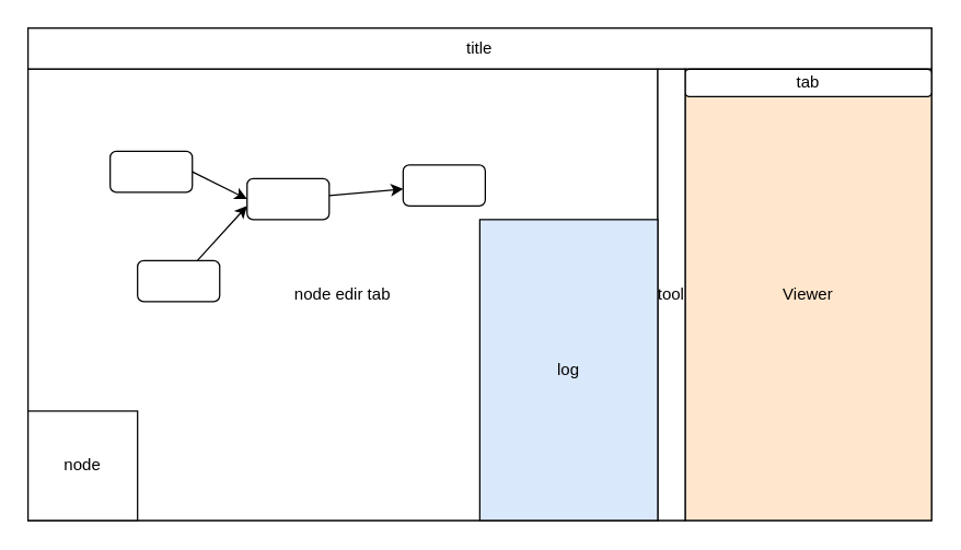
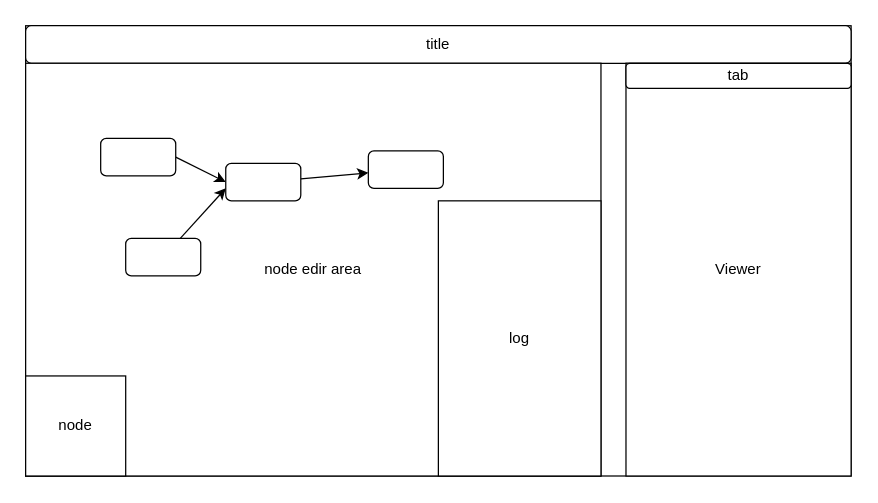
- <mxCell id="3" value="title" style="rounded=0;whiteSpace=wrap;html=1;" vertex="1" parent="1"><mxGeometry x="20" y="20" width="660" height="30" as="geometry" /></mxCell>
+ <mxCell id="3" value="title" style="whiteSpace=wrap;html=1;rounded=1;" vertex="1" parent="1"><mxGeometry x="20" y="20" width="660" height="30" as="geometry" /></mxCell>
- <mxCell id="6" value="node edir tab" style="rounded=0;whiteSpace=wrap;html=1;" vertex="1" parent="1"><mxGeometry x="20" y="50" width="460" height="330" as="geometry" /></mxCell>
+ <mxCell id="6" value="node edir area" style="rounded=0;whiteSpace=wrap;html=1;" vertex="1" parent="1"><mxGeometry x="20" y="50" width="460" height="330" as="geometry" /></mxCell>
- <mxCell id="7" value="tool" style="rounded=0;whiteSpace=wrap;html=1;" vertex="1" parent="1"><mxGeometry x="480" y="50" width="20" height="330" as="geometry" /></mxCell>
- <mxCell id="4" value="Viewer" style="rounded=0;whiteSpace=wrap;html=1;fillColor=#ffe6cc;" vertex="1" parent="1"><mxGeometry x="500" y="50" width="180" height="330" as="geometry" /></mxCell>
+ <mxCell id="4" value="Viewer" style="rounded=0;whiteSpace=wrap;html=1;" vertex="1" parent="1"><mxGeometry x="500" y="50" width="180" height="330" as="geometry" /></mxCell>
- <mxCell id="8" value="log" style="rounded=0;whiteSpace=wrap;html=1;fillColor=#dae8fc;" vertex="1" parent="1"><mxGeometry x="350" y="160" width="130" height="220" as="geometry" /></mxCell>
+ <mxCell id="8" value="log" style="rounded=0;whiteSpace=wrap;html=1;" vertex="1" parent="1"><mxGeometry x="350" y="160" width="130" height="220" as="geometry" /></mxCell>
